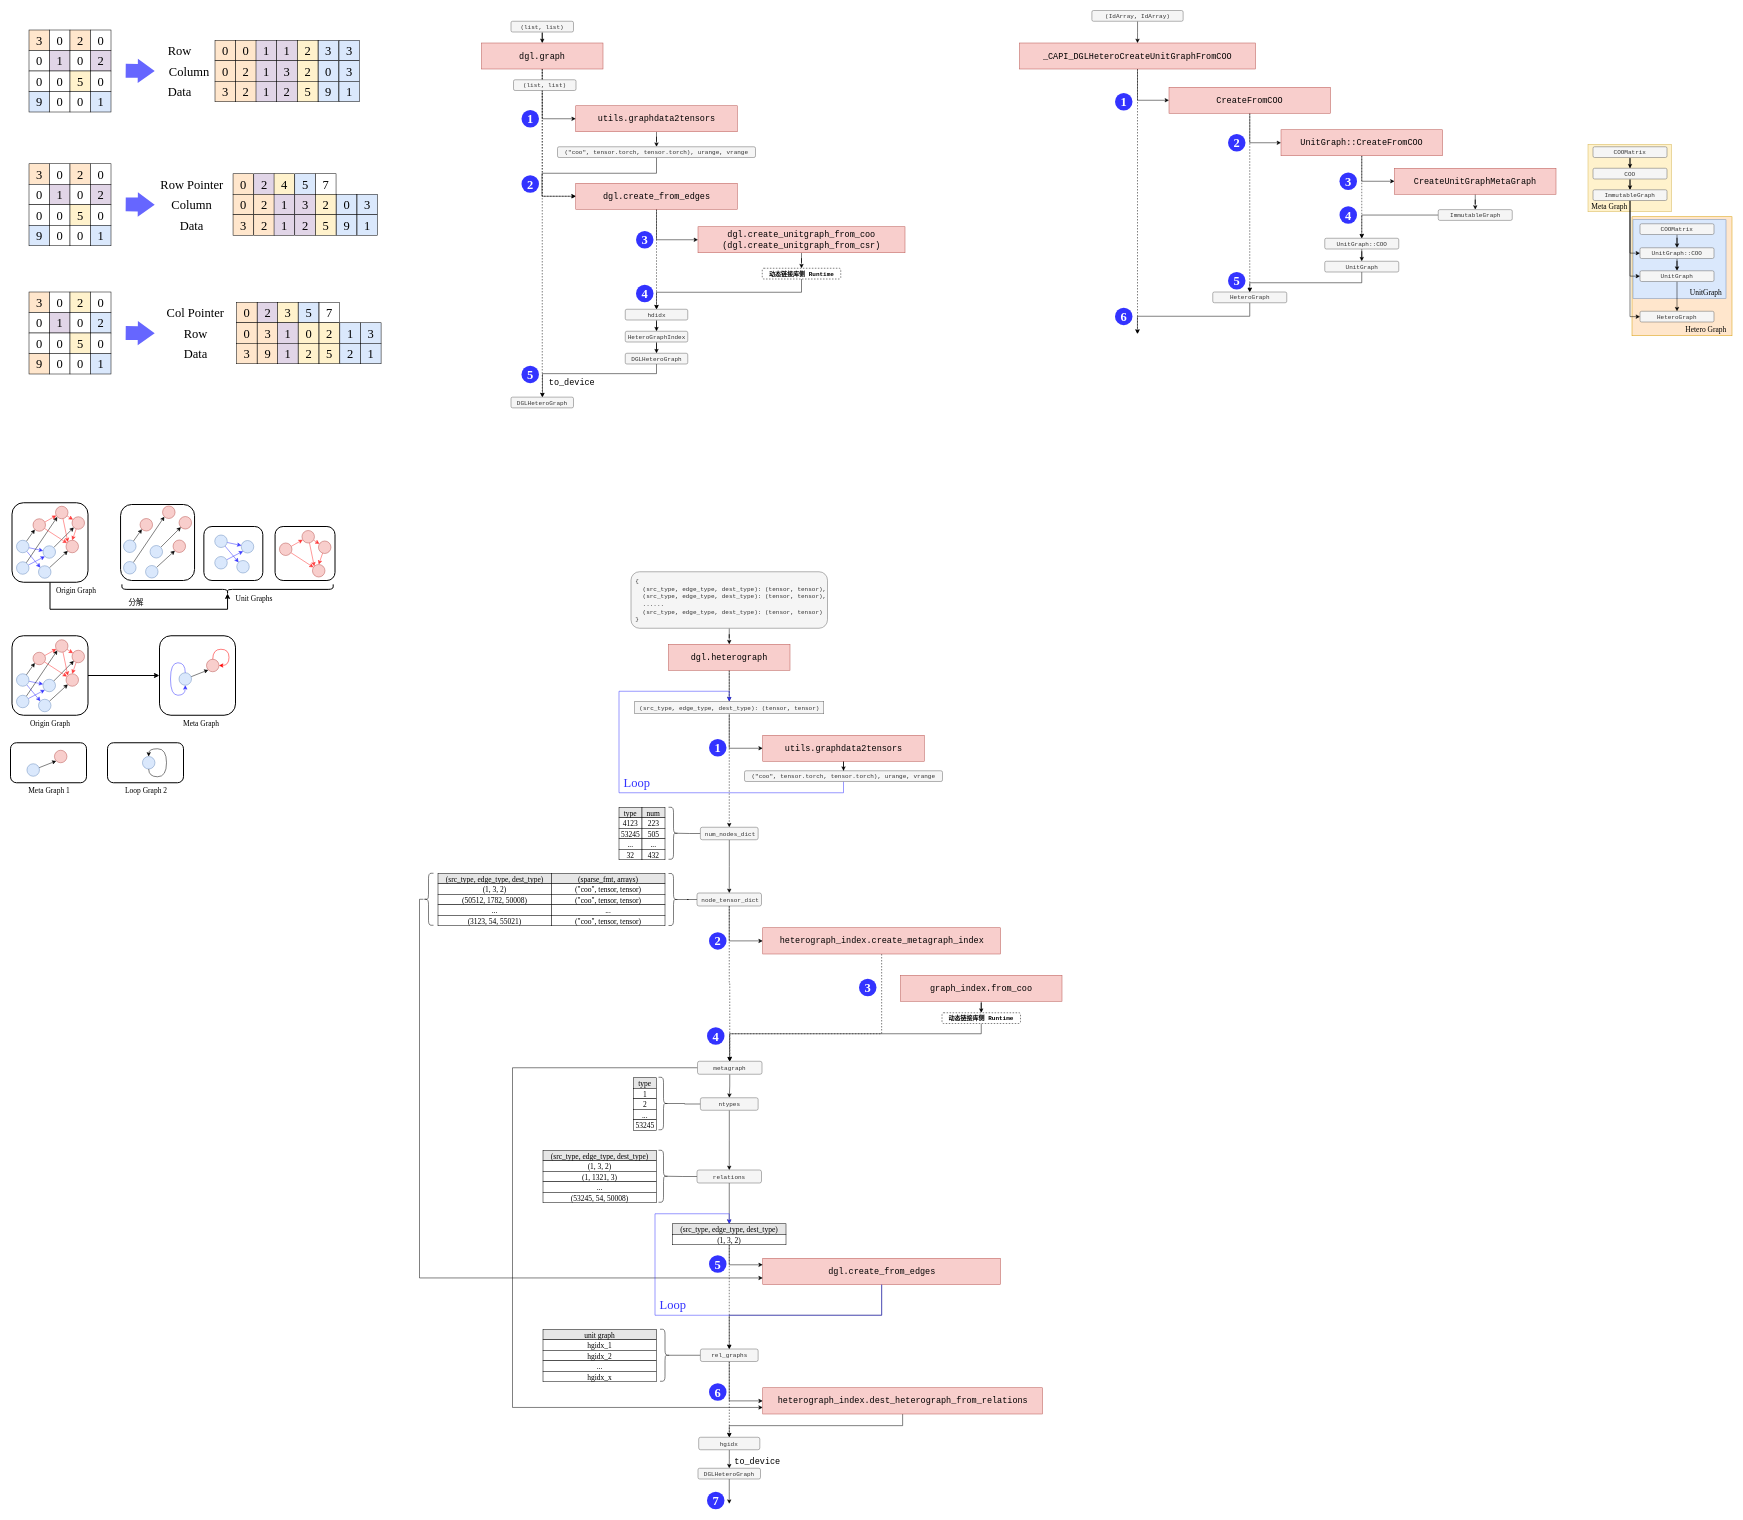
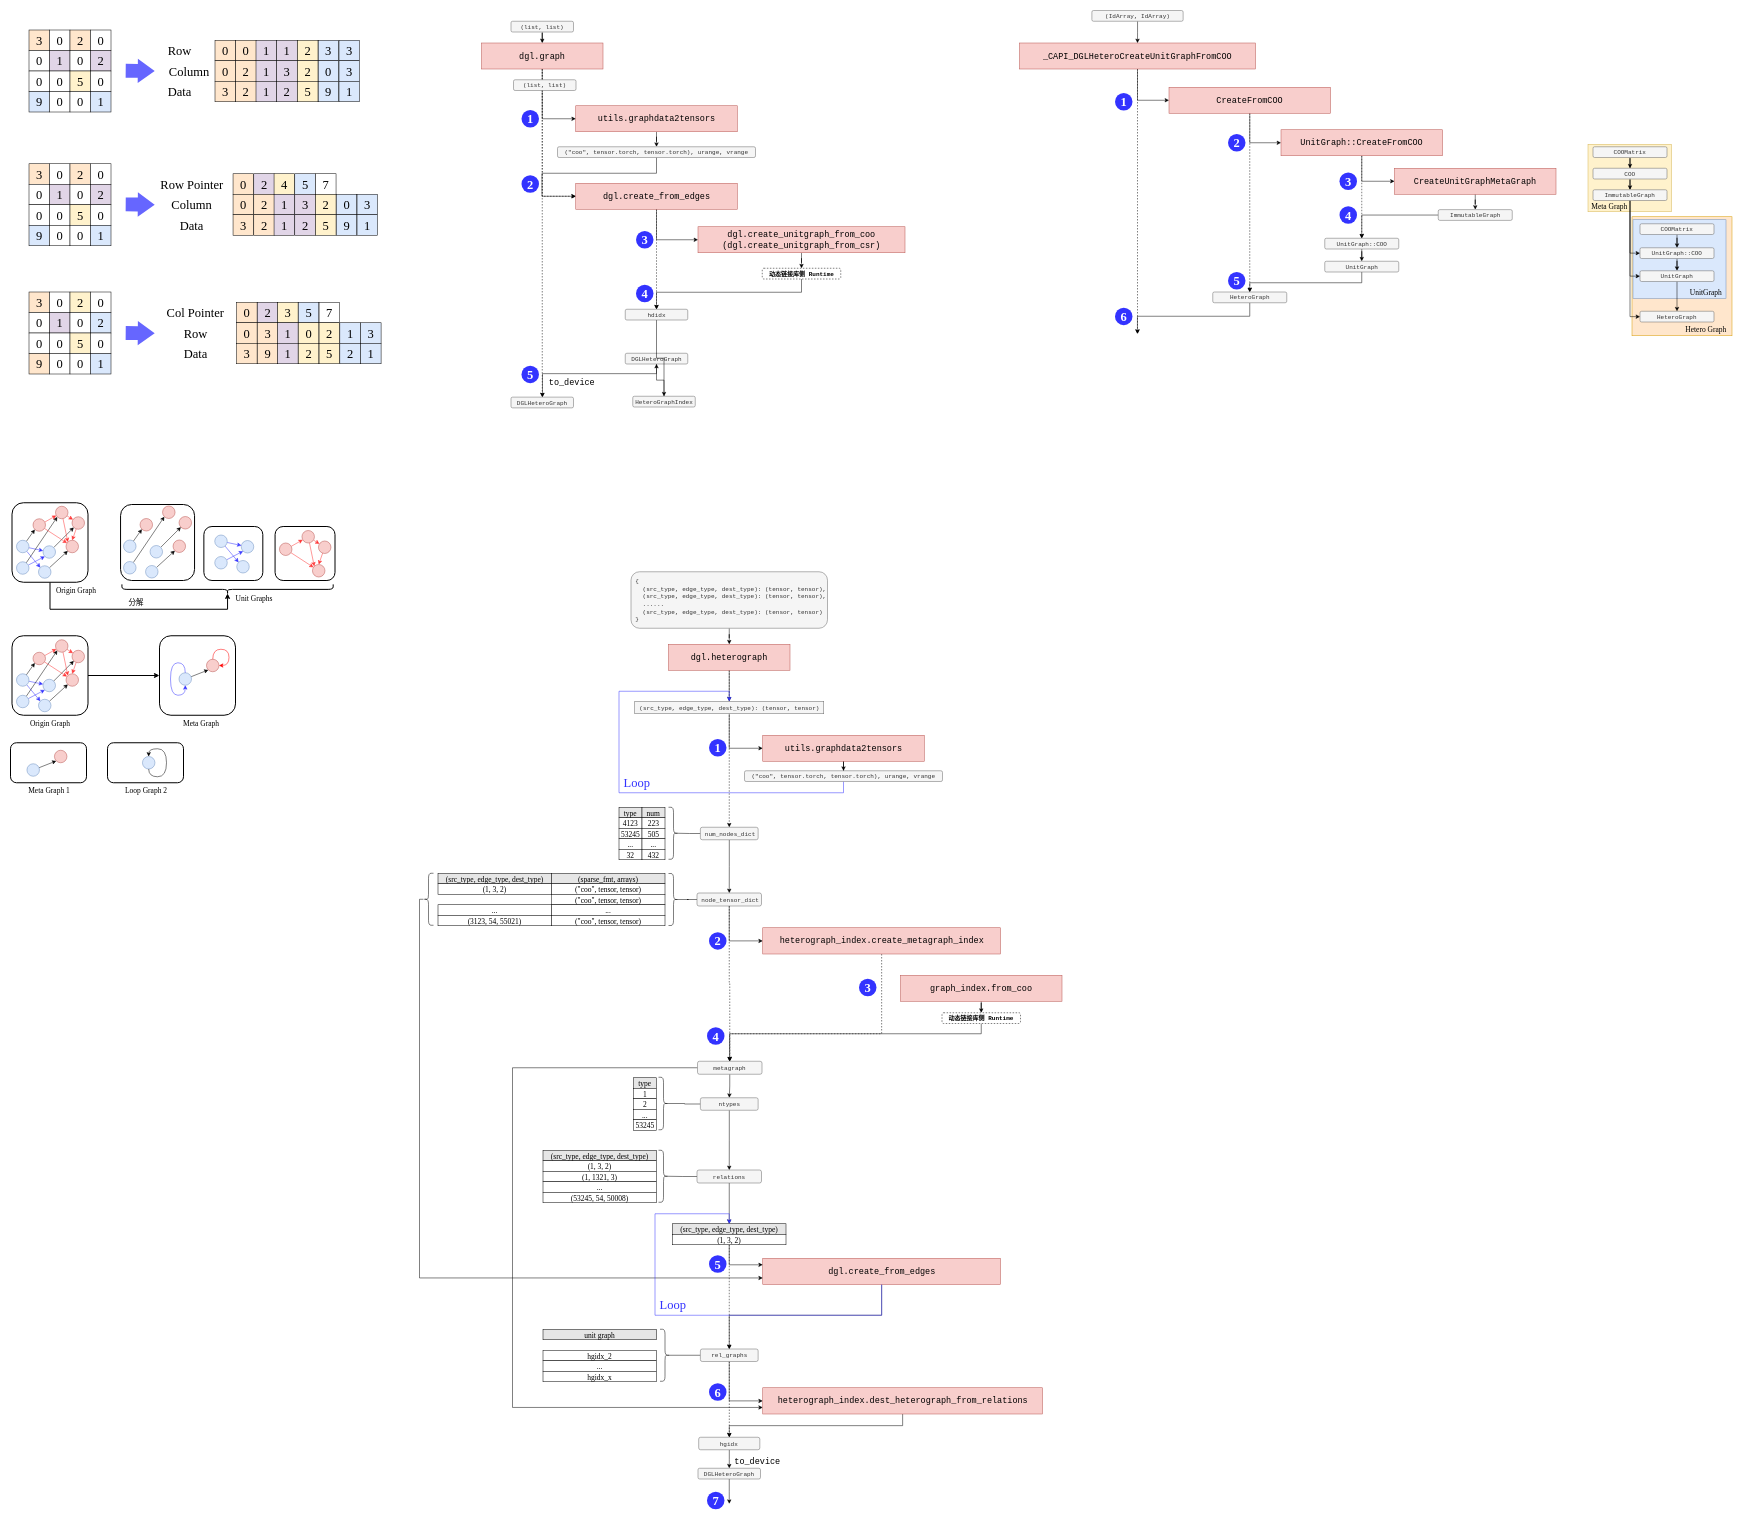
- <mxCell id="148" value="&lt;font face=&quot;Courier New&quot;&gt;HeteroGraphIndex&lt;/font&gt;" style="rounded=1;whiteSpace=wrap;html=1;fillColor=#f5f5f5;fontColor=#333333;strokeColor=#666666;" parent="1" vertex="1"><mxGeometry x="1249.5" y="662" width="125" height="21.5" as="geometry" /></mxCell>
+ <mxCell id="148" value="&lt;font face=&quot;Courier New&quot;&gt;HeteroGraphIndex&lt;/font&gt;" style="rounded=1;whiteSpace=wrap;html=1;fillColor=#f5f5f5;fontColor=#333333;strokeColor=#666666;" parent="1" vertex="1"><mxGeometry x="1264.5" y="792" width="125" height="21.5" as="geometry" /></mxCell>
- <mxCell id="324" value="(50512, 1782, 50008)" style="rounded=0;whiteSpace=wrap;html=1;fontFamily=Lucida Console;fontSize=15;fontColor=#000000;fillColor=#FFFFFF;" vertex="1" parent="1"><mxGeometry x="875" y="1788" width="227" height="21" as="geometry" /></mxCell>
- <mxCell id="376" value="hgidx_1" style="rounded=0;whiteSpace=wrap;html=1;fontFamily=Lucida Console;fontSize=15;fontColor=#000000;fillColor=#FFFFFF;" vertex="1" parent="1"><mxGeometry x="1085" y="2679" width="227" height="21" as="geometry" /></mxCell>
